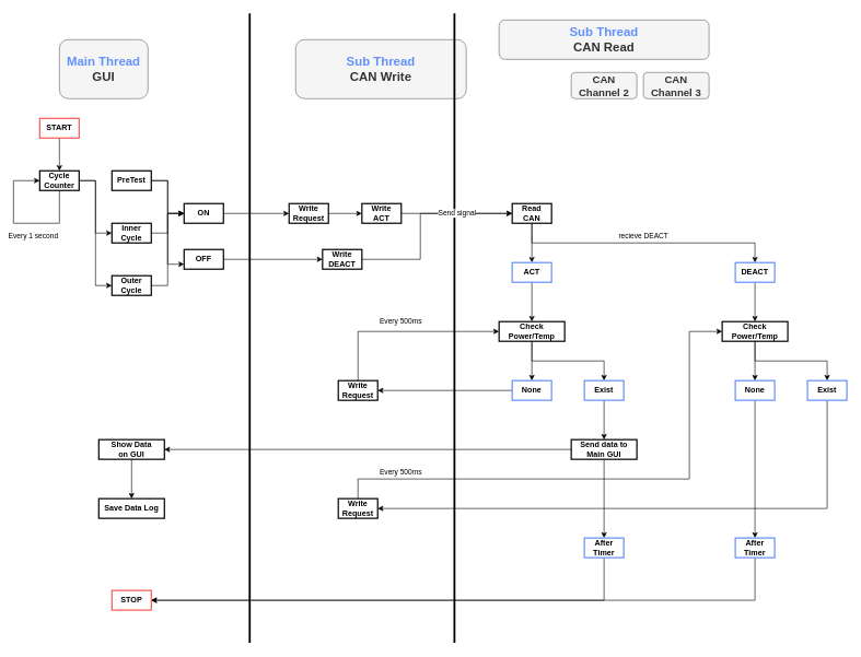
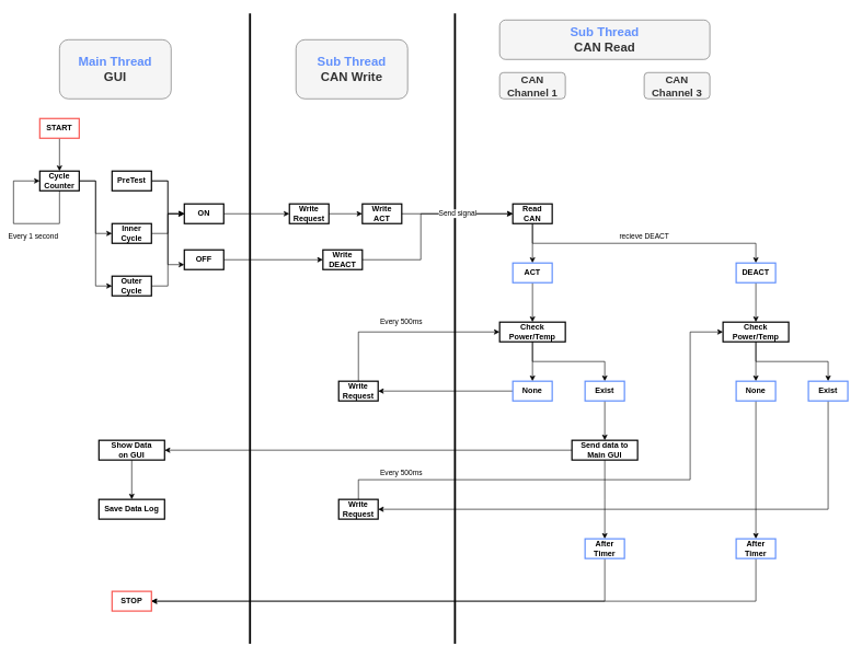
- <mxCell id="5" value="&lt;font style=&quot;font-size: 19px; font-weight: 700;&quot; color=&quot;#6290fc&quot;&gt;Main Thread&lt;/font&gt;&lt;div style=&quot;font-size: 19px; font-weight: 700;&quot;&gt;GUI&lt;/div&gt;" style="rounded=1;whiteSpace=wrap;html=1;fillColor=#f5f5f5;fontColor=#333333;strokeColor=#666666;" parent="1" vertex="1"><mxGeometry x="90" y="60" width="135" height="90" as="geometry" /></mxCell>
+ <mxCell id="5" value="&lt;font style=&quot;font-size: 19px; font-weight: 700;&quot; color=&quot;#6290fc&quot;&gt;Main Thread&lt;/font&gt;&lt;div style=&quot;font-size: 19px; font-weight: 700;&quot;&gt;GUI&lt;/div&gt;" style="rounded=1;whiteSpace=wrap;html=1;fillColor=#f5f5f5;fontColor=#333333;strokeColor=#666666;" parent="1" vertex="1"><mxGeometry x="90" y="60" width="170" height="90" as="geometry" /></mxCell>
- <mxCell id="6" value="&lt;font style=&quot;font-size: 19px; font-weight: 700;&quot; color=&quot;#6290fc&quot;&gt;Sub Thread&lt;/font&gt;&lt;div style=&quot;font-size: 19px; font-weight: 700;&quot;&gt;CAN Write&lt;/div&gt;" style="rounded=1;whiteSpace=wrap;html=1;fillColor=#f5f5f5;fontColor=#333333;strokeColor=#666666;" parent="1" vertex="1"><mxGeometry x="450" y="60" width="260" height="90" as="geometry" /></mxCell>
+ <mxCell id="6" value="&lt;font style=&quot;font-size: 19px; font-weight: 700;&quot; color=&quot;#6290fc&quot;&gt;Sub Thread&lt;/font&gt;&lt;div style=&quot;font-size: 19px; font-weight: 700;&quot;&gt;CAN Write&lt;/div&gt;" style="rounded=1;whiteSpace=wrap;html=1;fillColor=#f5f5f5;fontColor=#333333;strokeColor=#666666;" parent="1" vertex="1"><mxGeometry x="450" y="60" width="170" height="90" as="geometry" /></mxCell>
+ <mxCell id="2" value="&lt;b&gt;&lt;font style=&quot;font-size: 16px;&quot;&gt;CAN&lt;/font&gt;&lt;/b&gt;&lt;div&gt;&lt;b&gt;&lt;font style=&quot;font-size: 16px;&quot;&gt;Channel 1&lt;/font&gt;&lt;/b&gt;&lt;/div&gt;" style="rounded=1;whiteSpace=wrap;html=1;fillColor=#f5f5f5;fontColor=#333333;strokeColor=#666666;" parent="1" vertex="1"><mxGeometry x="760" y="110" width="100" height="40" as="geometry" /></mxCell>
- <mxCell id="3" value="&lt;b&gt;&lt;font style=&quot;font-size: 16px;&quot;&gt;CAN&lt;/font&gt;&lt;/b&gt;&lt;div&gt;&lt;b&gt;&lt;font style=&quot;font-size: 16px;&quot;&gt;Channel 2&lt;/font&gt;&lt;/b&gt;&lt;/div&gt;" style="rounded=1;whiteSpace=wrap;html=1;fillColor=#f5f5f5;fontColor=#333333;strokeColor=#666666;" parent="1" vertex="1"><mxGeometry x="870" y="110" width="100" height="40" as="geometry" /></mxCell>
